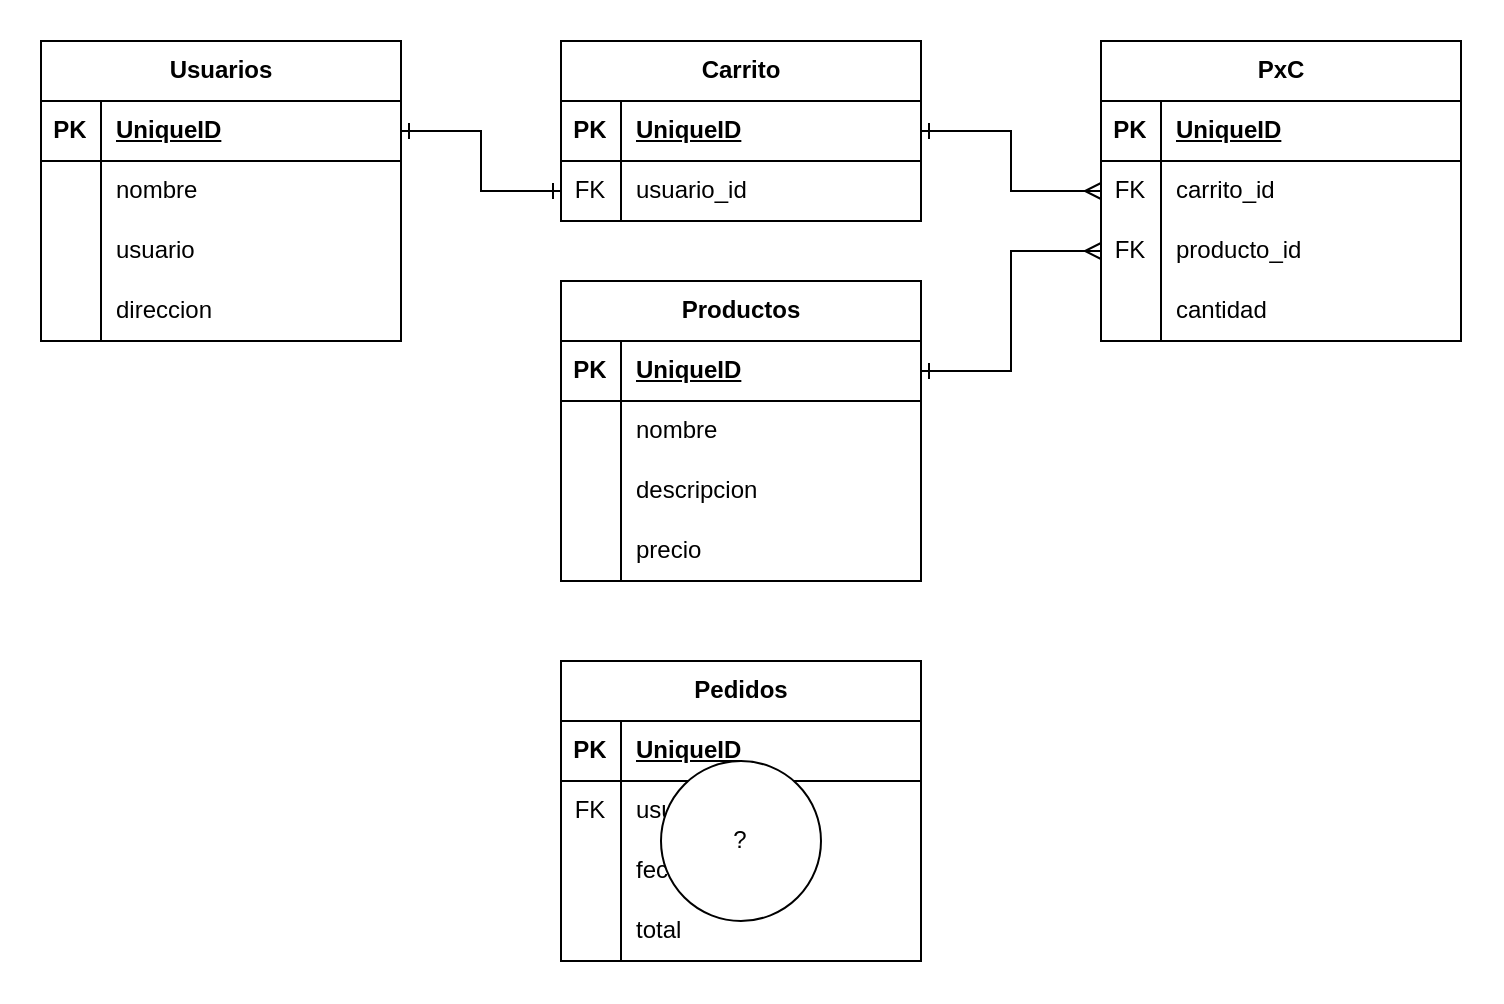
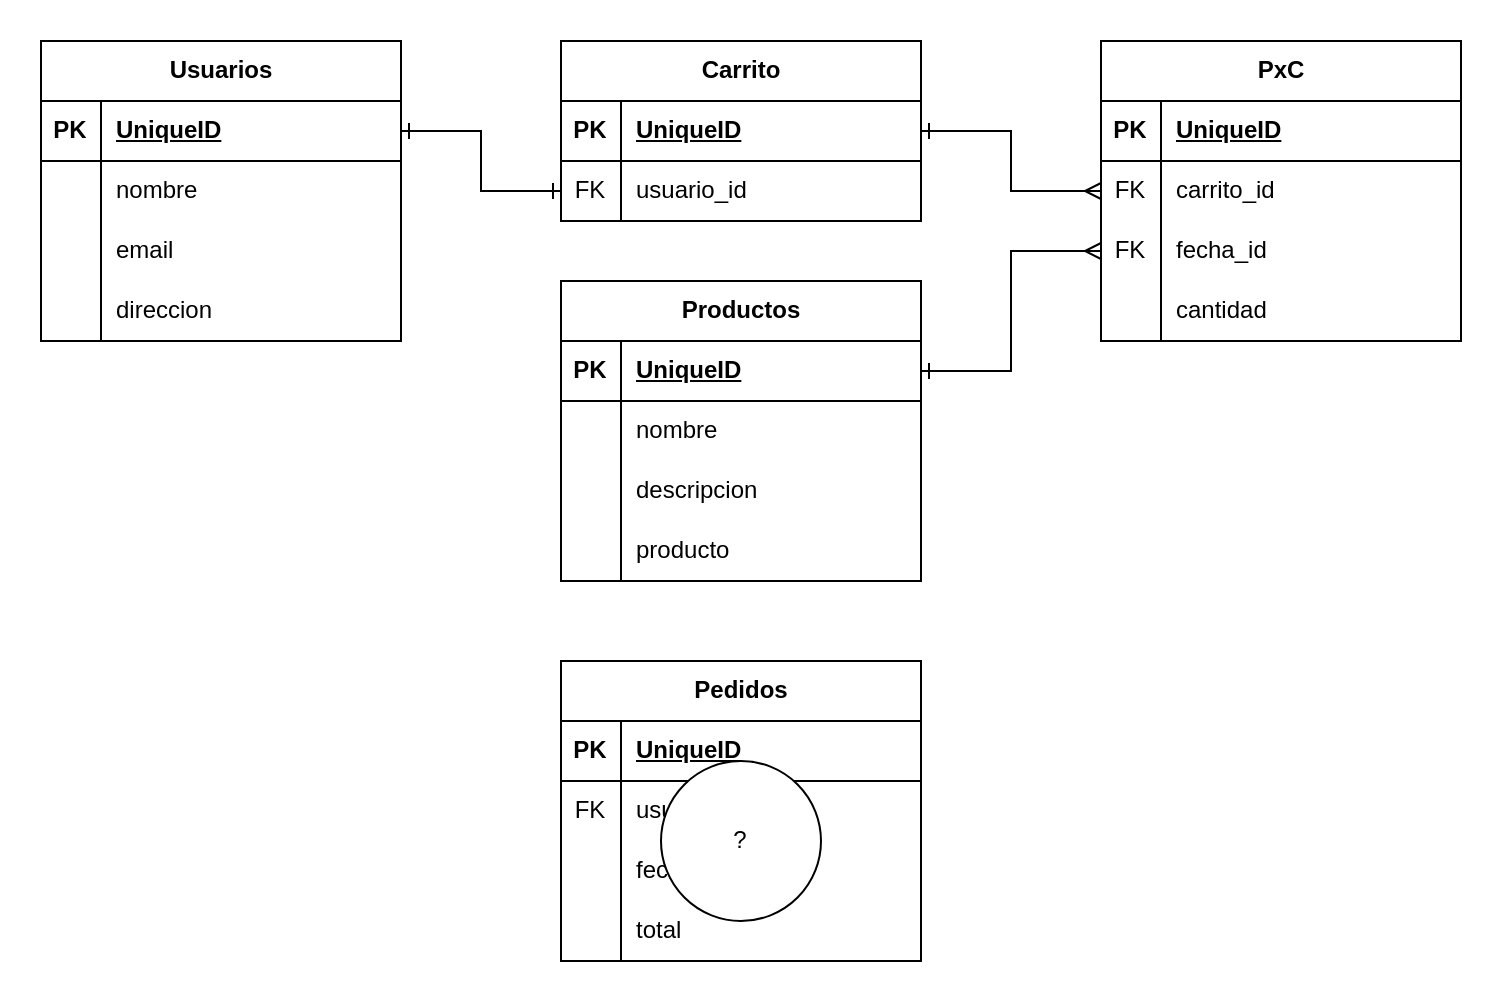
- <mxCell id="11" value="usuario" style="shape=partialRectangle;connectable=0;fillColor=none;top=0;left=0;bottom=0;right=0;align=left;spacingLeft=6;overflow=hidden;whiteSpace=wrap;html=1;" vertex="1" parent="9"><mxGeometry x="30" width="150" height="30" as="geometry"><mxRectangle width="150" height="30" as="alternateBounds" /></mxGeometry></mxCell>
+ <mxCell id="11" value="email" style="shape=partialRectangle;connectable=0;fillColor=none;top=0;left=0;bottom=0;right=0;align=left;spacingLeft=6;overflow=hidden;whiteSpace=wrap;html=1;" vertex="1" parent="9"><mxGeometry x="30" width="150" height="30" as="geometry"><mxRectangle width="150" height="30" as="alternateBounds" /></mxGeometry></mxCell>
- <mxCell id="57" value="producto_id" style="shape=partialRectangle;connectable=0;fillColor=none;top=0;left=0;bottom=0;right=0;align=left;spacingLeft=6;overflow=hidden;whiteSpace=wrap;html=1;" vertex="1" parent="55"><mxGeometry x="30" width="150" height="30" as="geometry"><mxRectangle width="150" height="30" as="alternateBounds" /></mxGeometry></mxCell>
+ <mxCell id="57" value="fecha_id" style="shape=partialRectangle;connectable=0;fillColor=none;top=0;left=0;bottom=0;right=0;align=left;spacingLeft=6;overflow=hidden;whiteSpace=wrap;html=1;" vertex="1" parent="55"><mxGeometry x="30" width="150" height="30" as="geometry"><mxRectangle width="150" height="30" as="alternateBounds" /></mxGeometry></mxCell>
- <mxCell id="34" value="precio" style="shape=partialRectangle;connectable=0;fillColor=none;top=0;left=0;bottom=0;right=0;align=left;spacingLeft=6;overflow=hidden;whiteSpace=wrap;html=1;" vertex="1" parent="32"><mxGeometry x="30" width="150" height="30" as="geometry"><mxRectangle width="150" height="30" as="alternateBounds" /></mxGeometry></mxCell>
+ <mxCell id="34" value="producto" style="shape=partialRectangle;connectable=0;fillColor=none;top=0;left=0;bottom=0;right=0;align=left;spacingLeft=6;overflow=hidden;whiteSpace=wrap;html=1;" vertex="1" parent="32"><mxGeometry x="30" width="150" height="30" as="geometry"><mxRectangle width="150" height="30" as="alternateBounds" /></mxGeometry></mxCell>
